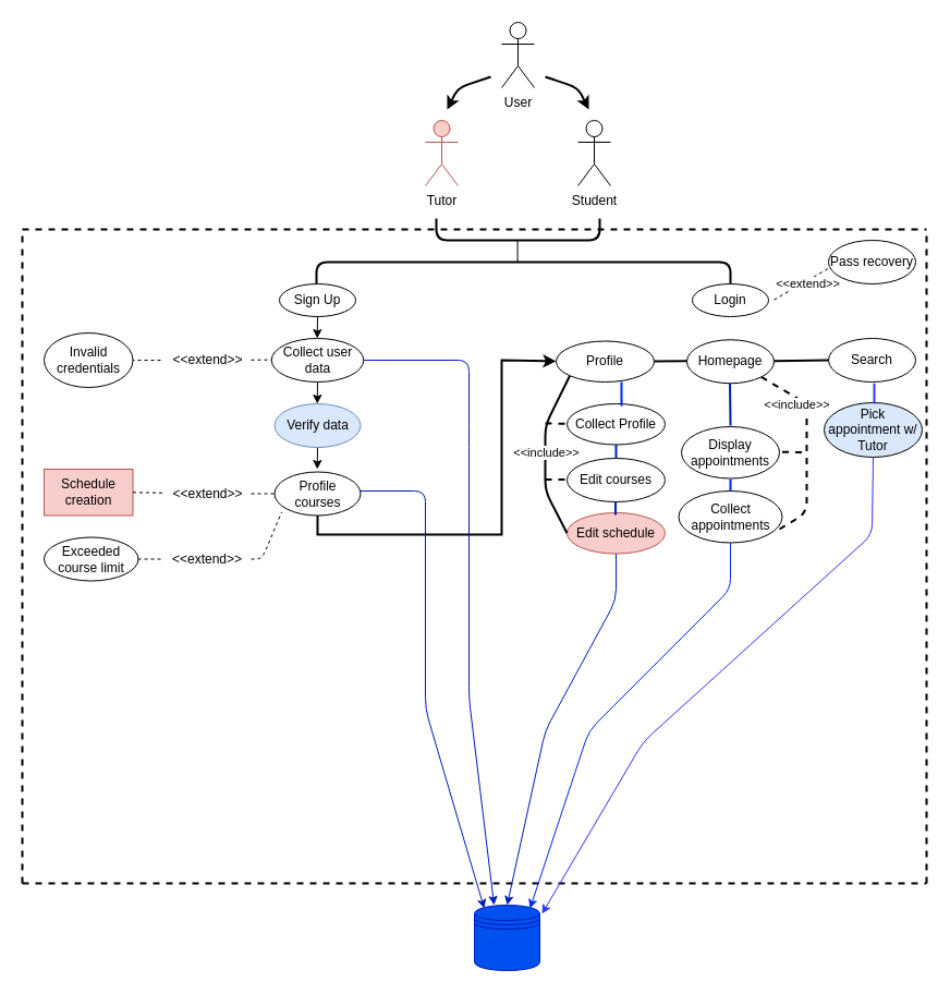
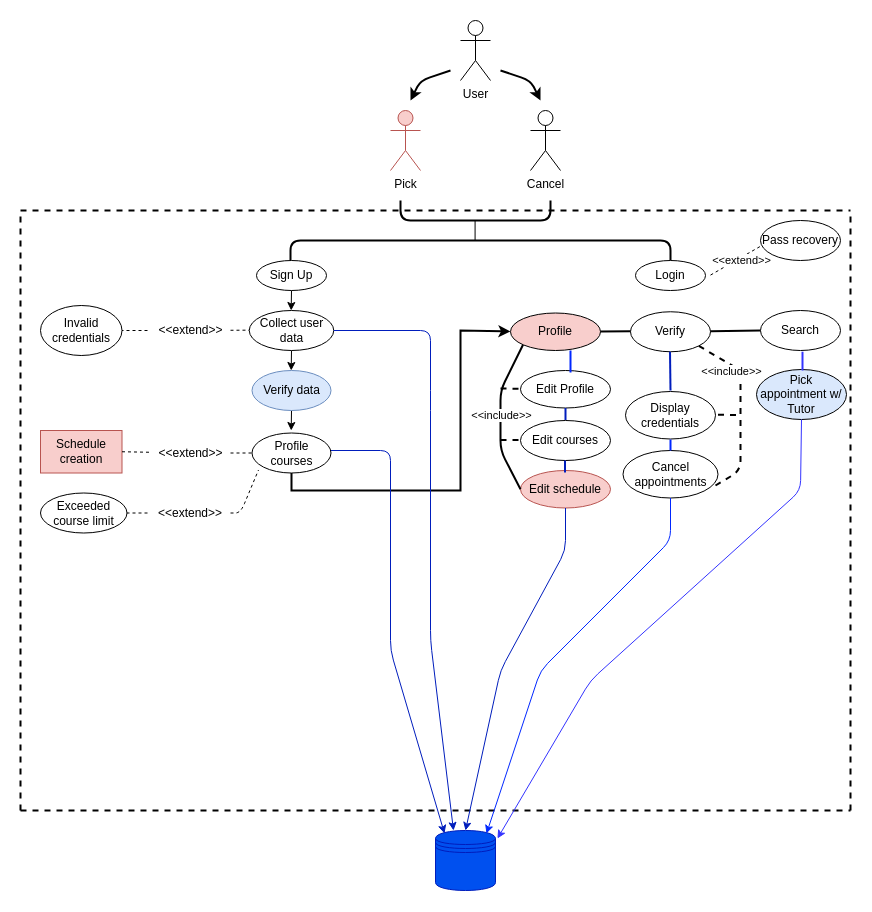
- <mxCell id="3" value="Tutor" style="shape=umlActor;verticalLabelPosition=bottom;verticalAlign=top;html=1;outlineConnect=0;fillColor=#f8cecc;strokeColor=#b85450;" vertex="1" parent="1"><mxGeometry x="390" y="110" width="30" height="60" as="geometry" /></mxCell>
+ <mxCell id="3" value="Pick" style="shape=umlActor;verticalLabelPosition=bottom;verticalAlign=top;html=1;outlineConnect=0;fillColor=#f8cecc;strokeColor=#b85450;" vertex="1" parent="1"><mxGeometry x="390" y="110" width="30" height="60" as="geometry" /></mxCell>
- <mxCell id="2" value="Student" style="shape=umlActor;verticalLabelPosition=bottom;verticalAlign=top;html=1;outlineConnect=0;" vertex="1" parent="1"><mxGeometry x="530" y="110" width="30" height="60" as="geometry" /></mxCell>
+ <mxCell id="2" value="Cancel" style="shape=umlActor;verticalLabelPosition=bottom;verticalAlign=top;html=1;outlineConnect=0;" vertex="1" parent="1"><mxGeometry x="530" y="110" width="30" height="60" as="geometry" /></mxCell>
- <mxCell id="31" value="Profile" style="ellipse;whiteSpace=wrap;html=1;" vertex="1" parent="1"><mxGeometry x="510" y="312.5" width="90" height="37.5" as="geometry" /></mxCell>
+ <mxCell id="31" value="Profile" style="ellipse;whiteSpace=wrap;html=1;fillColor=#f8cecc;" vertex="1" parent="1"><mxGeometry x="510" y="312.5" width="90" height="37.5" as="geometry" /></mxCell>
- <mxCell id="33" value="Homepage" style="ellipse;whiteSpace=wrap;html=1;" vertex="1" parent="1"><mxGeometry x="630" y="311.25" width="80" height="40" as="geometry" /></mxCell>
+ <mxCell id="33" value="Verify" style="ellipse;whiteSpace=wrap;html=1;" vertex="1" parent="1"><mxGeometry x="630" y="311.25" width="80" height="40" as="geometry" /></mxCell>
- <mxCell id="44" value="Collect Profile" style="ellipse;whiteSpace=wrap;html=1;" vertex="1" parent="1"><mxGeometry x="520" y="370" width="90" height="37.5" as="geometry" /></mxCell>
+ <mxCell id="44" value="Edit Profile" style="ellipse;whiteSpace=wrap;html=1;" vertex="1" parent="1"><mxGeometry x="520" y="370" width="90" height="37.5" as="geometry" /></mxCell>
- <mxCell id="54" value="Display appointments" style="ellipse;whiteSpace=wrap;html=1;glass=1;" vertex="1" parent="1"><mxGeometry x="625" y="391" width="90" height="47.5" as="geometry" /></mxCell>
+ <mxCell id="54" value="Display credentials" style="ellipse;whiteSpace=wrap;html=1;glass=1;" vertex="1" parent="1"><mxGeometry x="625" y="391" width="90" height="47.5" as="geometry" /></mxCell>
- <mxCell id="56" value="Collect appointments" style="ellipse;whiteSpace=wrap;html=1;glass=1;" vertex="1" parent="1"><mxGeometry x="622.5" y="450" width="95" height="47.5" as="geometry" /></mxCell>
+ <mxCell id="56" value="Cancel appointments" style="ellipse;whiteSpace=wrap;html=1;glass=1;" vertex="1" parent="1"><mxGeometry x="622.5" y="450" width="95" height="47.5" as="geometry" /></mxCell>
